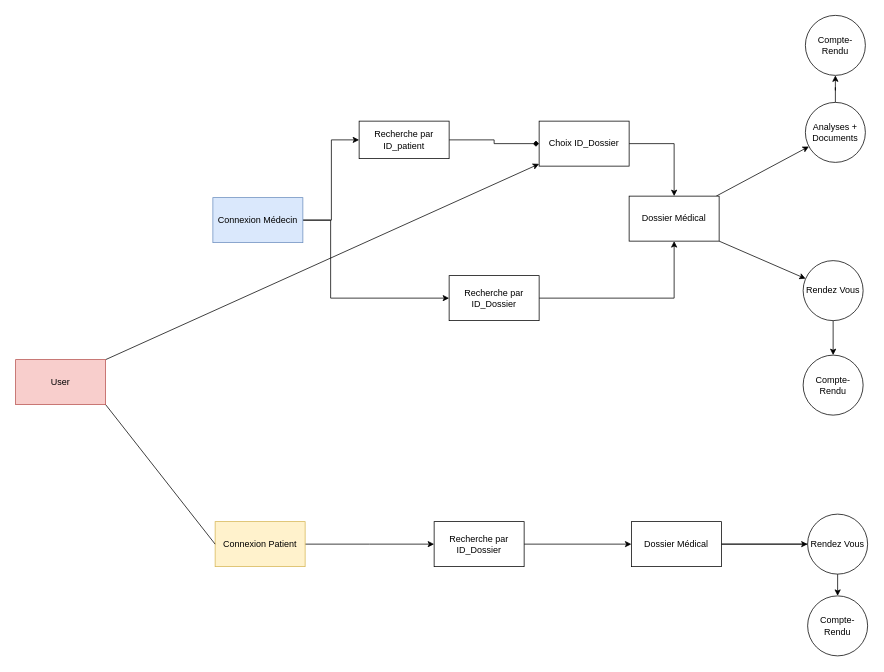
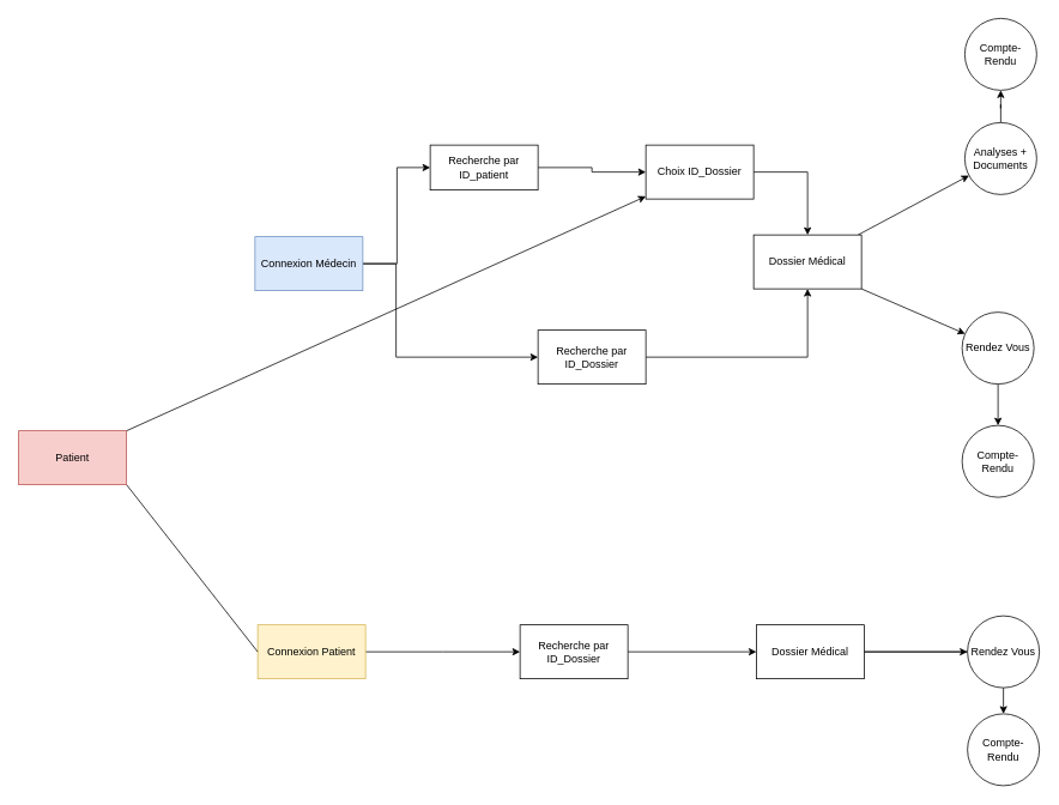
- <mxCell id="14" value="" style="edgeStyle=orthogonalEdgeStyle;rounded=0;orthogonalLoop=1;jettySize=auto;html=1;endArrow=diamond;" parent="1" source="15" target="19" edge="1"><mxGeometry relative="1" as="geometry" /></mxCell>
+ <mxCell id="14" value="" style="edgeStyle=orthogonalEdgeStyle;rounded=0;orthogonalLoop=1;jettySize=auto;html=1;" parent="1" source="15" target="19" edge="1"><mxGeometry relative="1" as="geometry" /></mxCell>
- <mxCell id="31" value="User" style="rounded=0;whiteSpace=wrap;html=1;fillColor=#f8cecc;strokeColor=#b85450;" vertex="1" parent="1"><mxGeometry x="20" y="479" width="120" height="60" as="geometry" /></mxCell>
+ <mxCell id="31" value="Patient" style="rounded=0;whiteSpace=wrap;html=1;fillColor=#f8cecc;strokeColor=#b85450;" vertex="1" parent="1"><mxGeometry x="20" y="479" width="120" height="60" as="geometry" /></mxCell>
